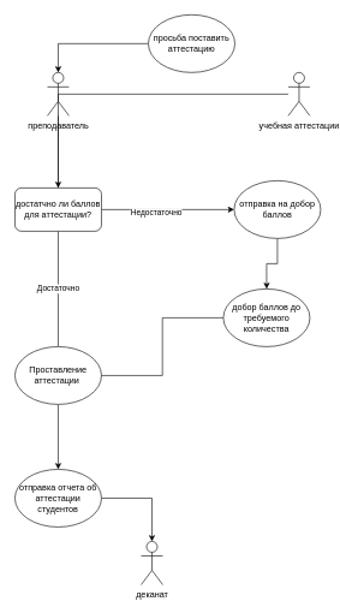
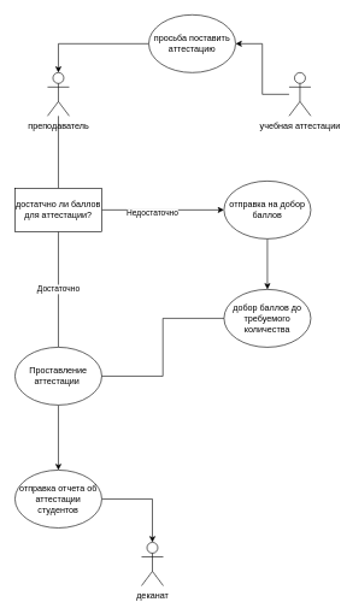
- <mxCell id="4" style="edgeStyle=orthogonalEdgeStyle;rounded=0;orthogonalLoop=1;jettySize=auto;html=1;" parent="1" source="5" target="11" edge="1"><mxGeometry relative="1" as="geometry" /></mxCell>
+ <mxCell id="4" style="edgeStyle=orthogonalEdgeStyle;rounded=0;orthogonalLoop=1;jettySize=auto;html=1;entryX=1;entryY=0.5;entryDx=0;entryDy=0;" parent="1" source="5" target="7" edge="1"><mxGeometry relative="1" as="geometry" /></mxCell>
- <mxCell id="11" value="достатчно ли баллов для аттестации?" style="whiteSpace=wrap;html=1;rounded=1;" parent="1" vertex="1"><mxGeometry x="20" y="260" width="120" height="60" as="geometry" /></mxCell>
+ <mxCell id="11" value="достатчно ли баллов для аттестации?" style="rounded=0;whiteSpace=wrap;html=1;" parent="1" vertex="1"><mxGeometry x="20" y="260" width="120" height="60" as="geometry" /></mxCell>
- <mxCell id="18" value="отправка на добор баллов" style="ellipse;whiteSpace=wrap;html=1;" parent="1" vertex="1"><mxGeometry x="324" y="250" width="120" height="80" as="geometry" /></mxCell>
+ <mxCell id="18" value="отправка на добор баллов" style="ellipse;whiteSpace=wrap;html=1;" parent="1" vertex="1"><mxGeometry x="309" y="250" width="120" height="80" as="geometry" /></mxCell>
